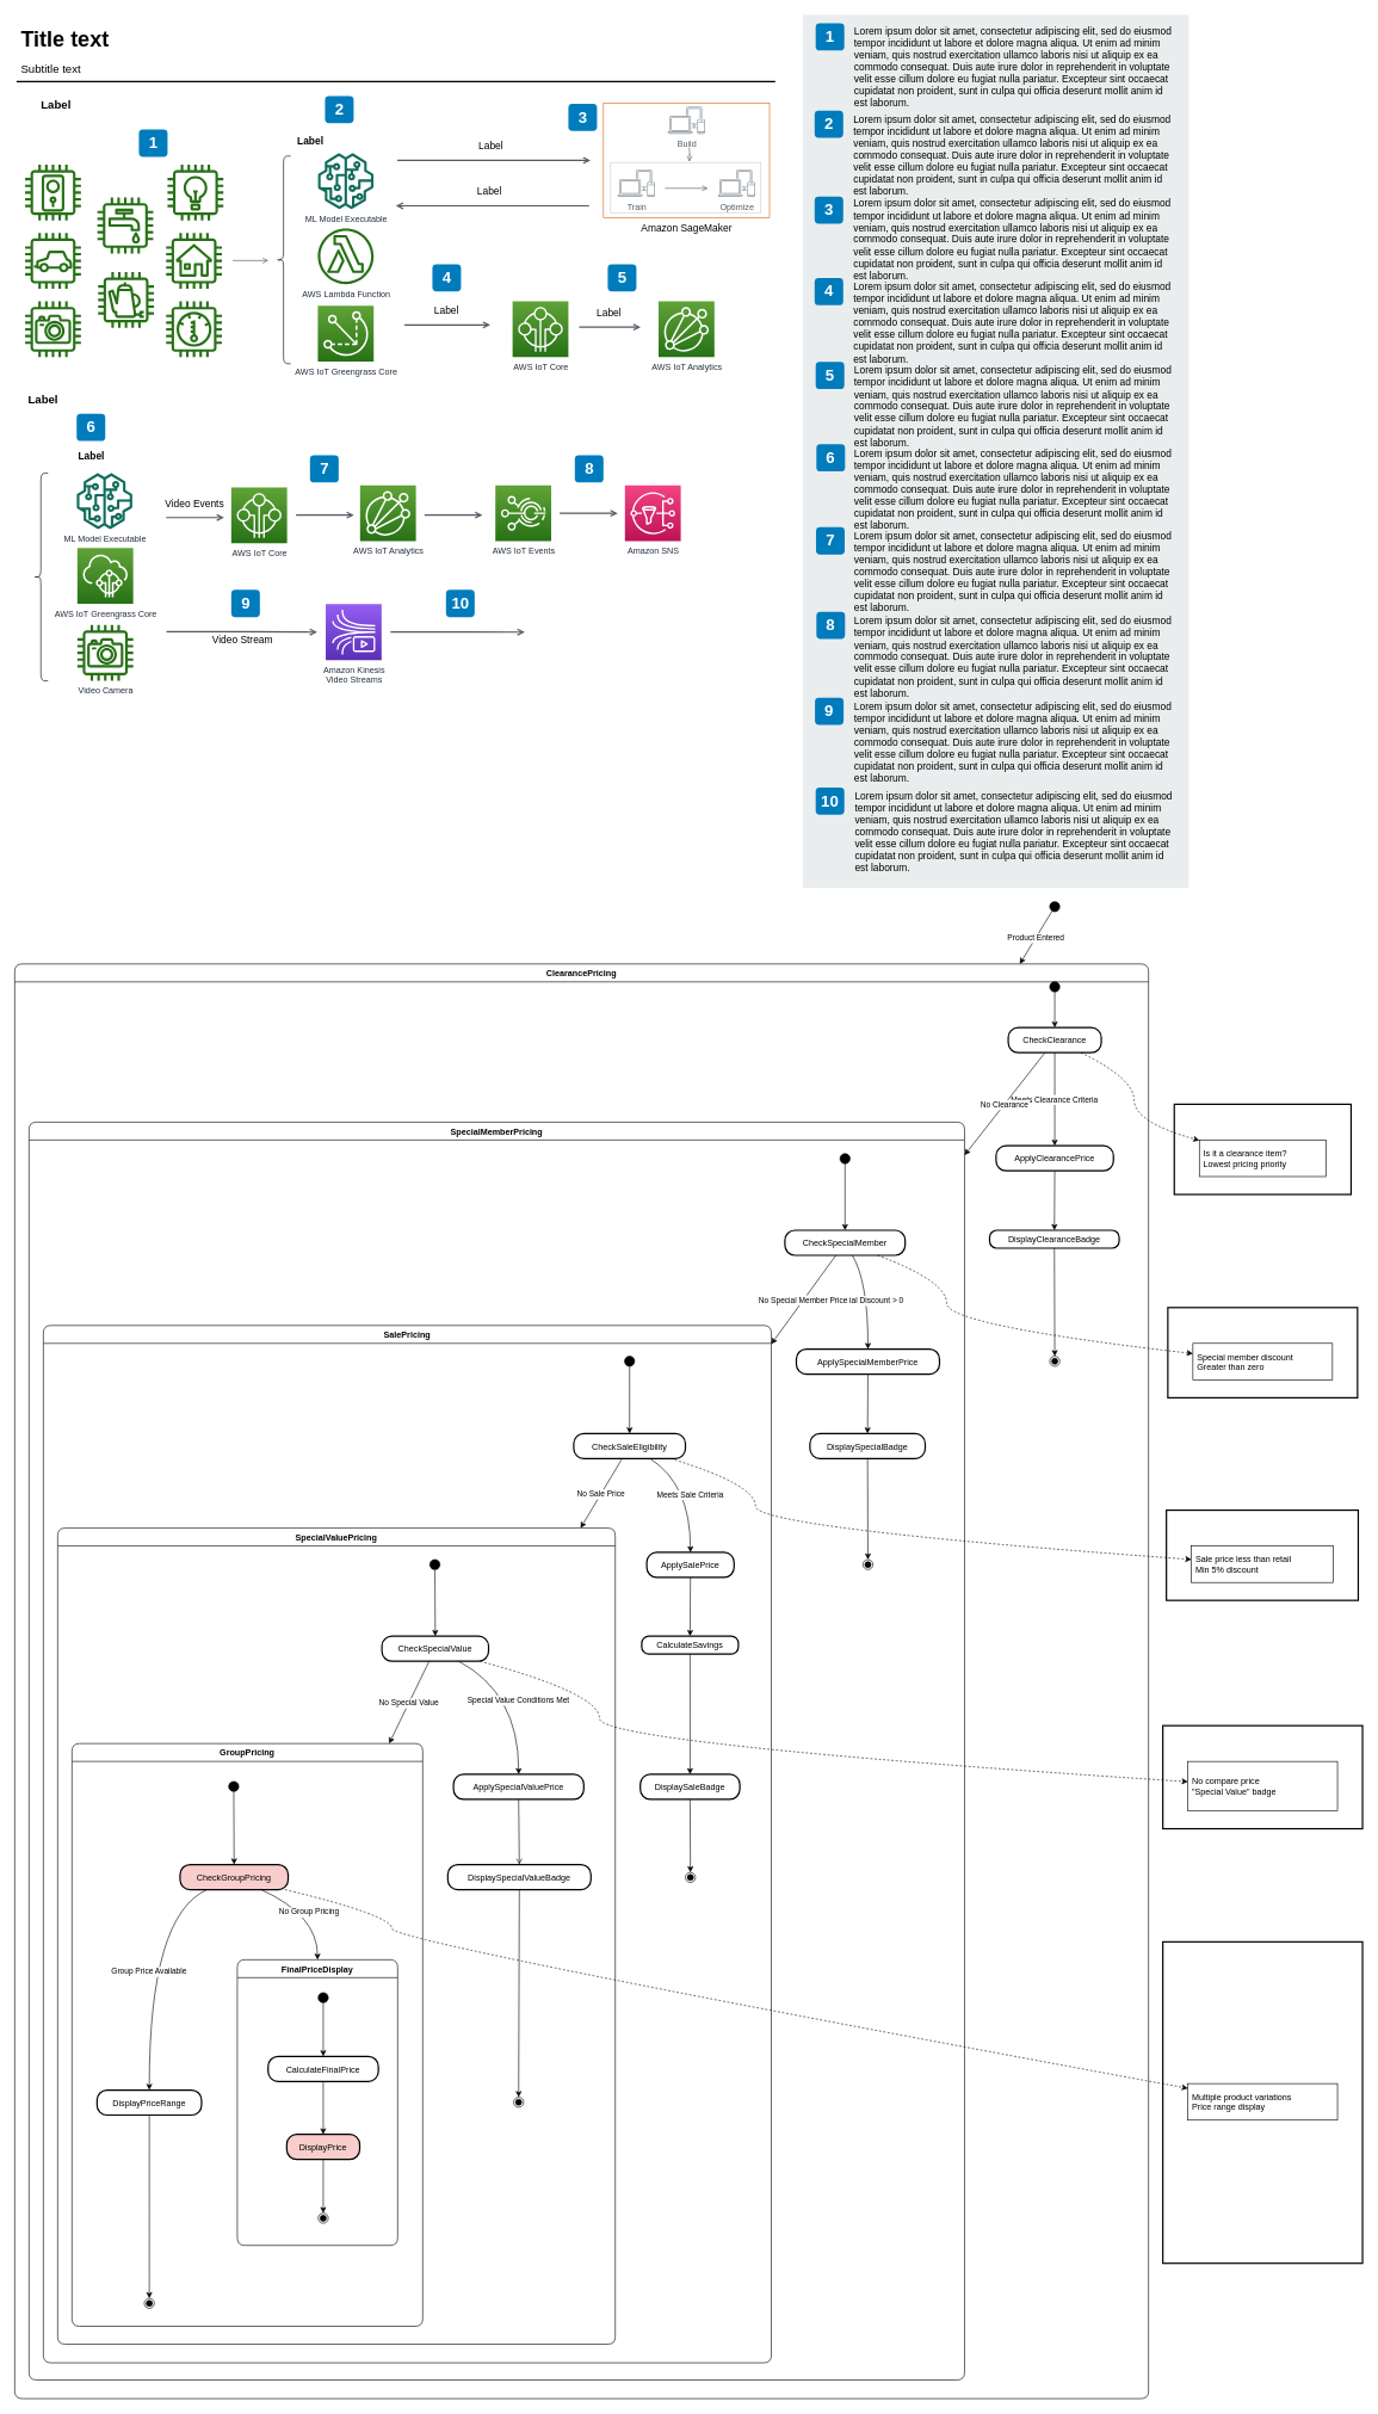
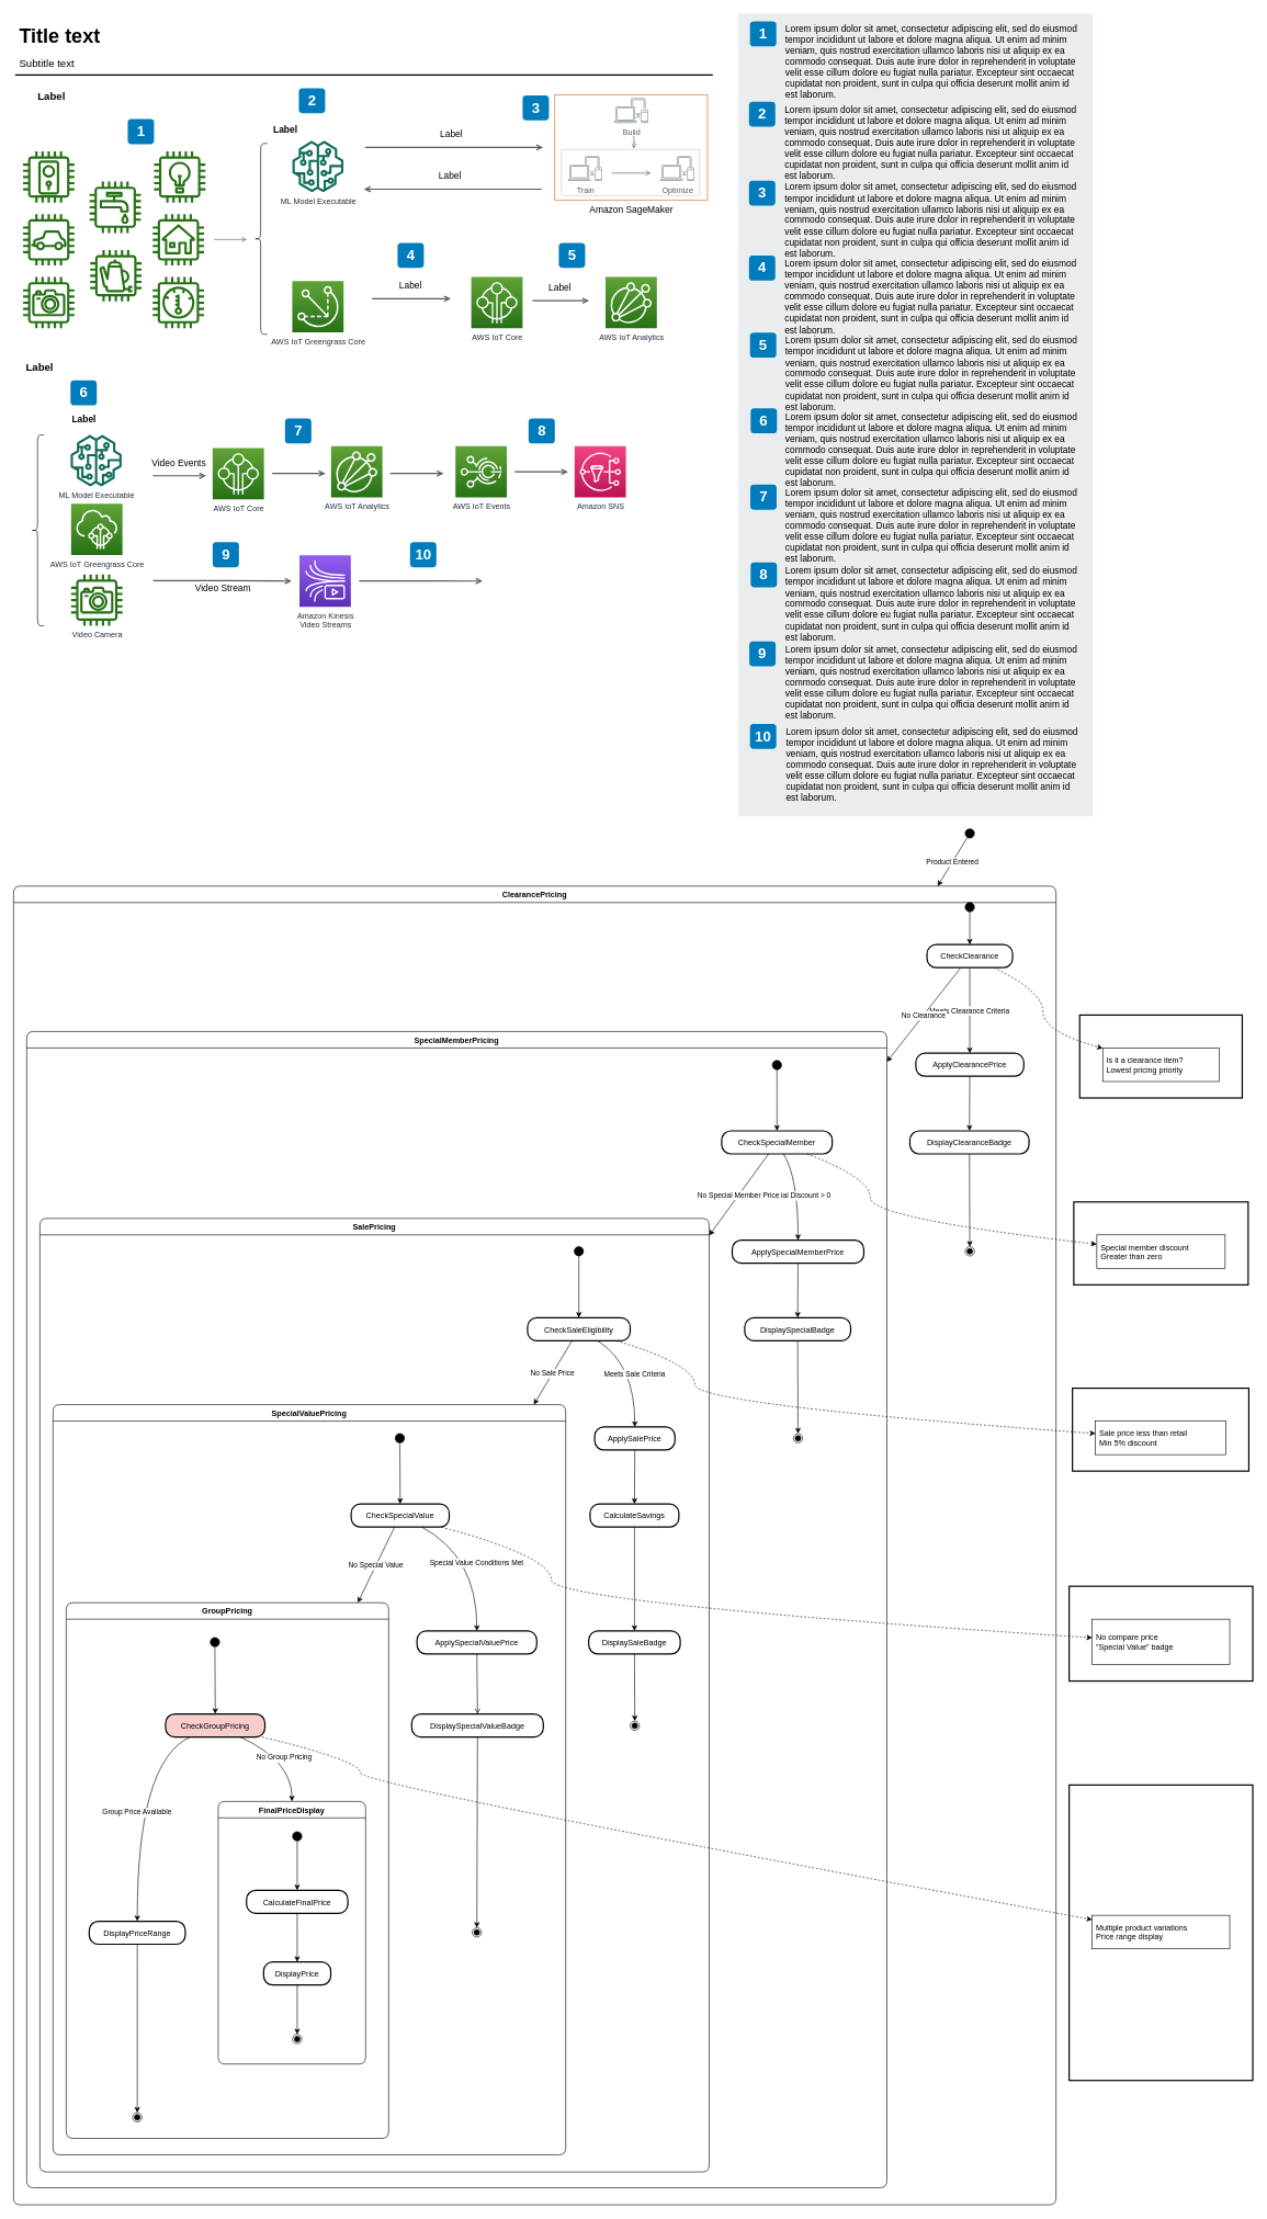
- <mxCell id="14" value="AWS Lambda Function" style="outlineConnect=0;fontColor=#232F3E;gradientColor=none;fillColor=#277116;strokeColor=none;dashed=0;verticalLabelPosition=bottom;verticalAlign=top;align=center;html=1;fontSize=12;fontStyle=0;aspect=fixed;pointerEvents=1;shape=mxgraph.aws4.lambda_function;" parent="1" vertex="1"><mxGeometry x="443.5" y="318.5" width="78" height="78" as="geometry" /></mxCell>
- <mxCell id="87" value="DisplayClearanceBadge" style="rounded=1;arcSize=40;strokeWidth=2" vertex="1" parent="1"><mxGeometry x="1382" y="1718" width="181" height="25" as="geometry" /></mxCell>
+ <mxCell id="87" value="DisplayClearanceBadge" style="rounded=1;arcSize=40;strokeWidth=2" vertex="1" parent="1"><mxGeometry x="1382" y="1718" width="181" height="35" as="geometry" /></mxCell>
- <mxCell id="99" value="CalculateSavings" style="rounded=1;arcSize=40;strokeWidth=2" vertex="1" parent="1"><mxGeometry x="896" y="2285" width="135" height="25" as="geometry" /></mxCell>
+ <mxCell id="99" value="CalculateSavings" style="rounded=1;arcSize=40;strokeWidth=2" vertex="1" parent="1"><mxGeometry x="896" y="2285" width="135" height="35" as="geometry" /></mxCell>
- <mxCell id="114" value="DisplayPrice" style="rounded=1;arcSize=40;strokeWidth=2;fillColor=#f8cecc;" vertex="1" parent="111"><mxGeometry x="69" y="244" width="102" height="35" as="geometry" /></mxCell>
+ <mxCell id="114" value="DisplayPrice" style="rounded=1;arcSize=40;strokeWidth=2" vertex="1" parent="111"><mxGeometry x="69" y="244" width="102" height="35" as="geometry" /></mxCell>
